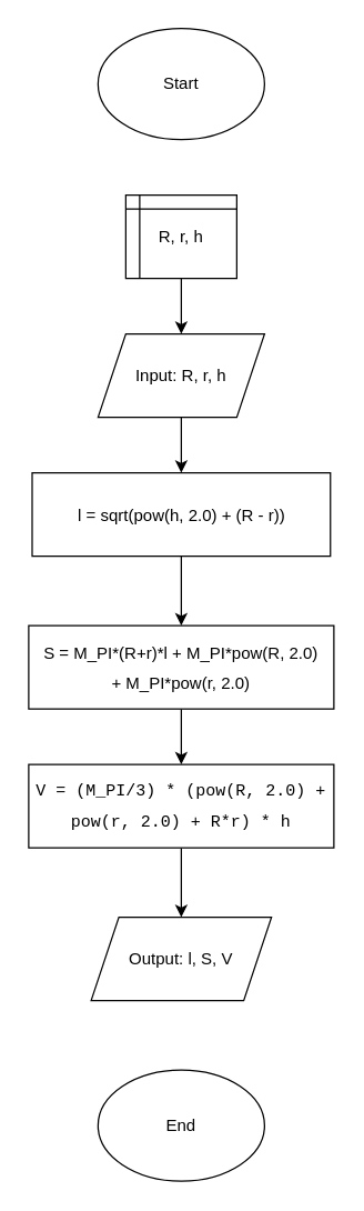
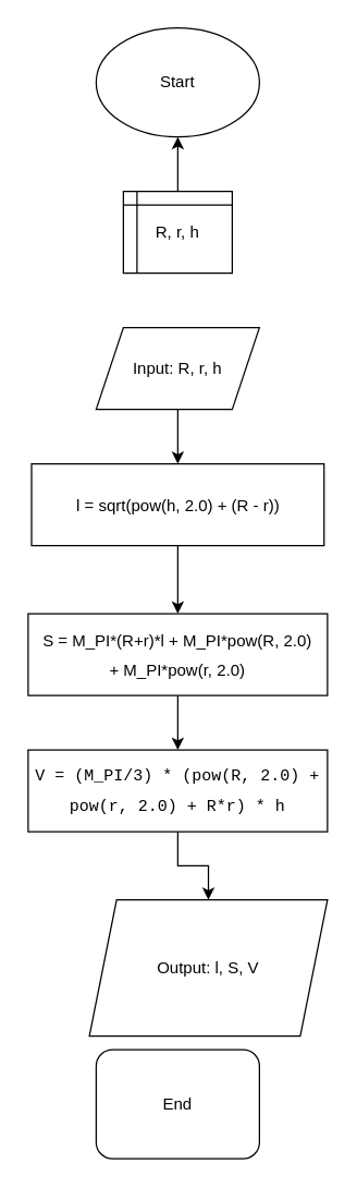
- <mxCell id="3" value="" style="edgeStyle=orthogonalEdgeStyle;rounded=0;orthogonalLoop=1;jettySize=auto;html=1;" edge="1" parent="1" source="4" target="6"><mxGeometry relative="1" as="geometry" /></mxCell>
+ <mxCell id="3" value="" style="edgeStyle=orthogonalEdgeStyle;rounded=0;orthogonalLoop=1;jettySize=auto;html=1;" edge="1" parent="1" source="4" target="2"><mxGeometry relative="1" as="geometry" /></mxCell>
- <mxCell id="14" value="Output: l, S, V" style="shape=parallelogram;perimeter=parallelogramPerimeter;whiteSpace=wrap;html=1;fixedSize=1;" vertex="1" parent="1"><mxGeometry x="65" y="660" width="130" height="60" as="geometry" /></mxCell>
+ <mxCell id="14" value="Output: l, S, V" style="shape=parallelogram;perimeter=parallelogramPerimeter;whiteSpace=wrap;html=1;fixedSize=1;" vertex="1" parent="1"><mxGeometry x="65" y="660" width="175" height="100" as="geometry" /></mxCell>
- <mxCell id="7" value="End" style="ellipse;whiteSpace=wrap;html=1;" vertex="1" parent="1"><mxGeometry x="70" y="770" width="120" height="80" as="geometry" /></mxCell>
+ <mxCell id="7" value="End" style="whiteSpace=wrap;html=1;rounded=1;" vertex="1" parent="1"><mxGeometry x="70" y="770" width="120" height="80" as="geometry" /></mxCell>
